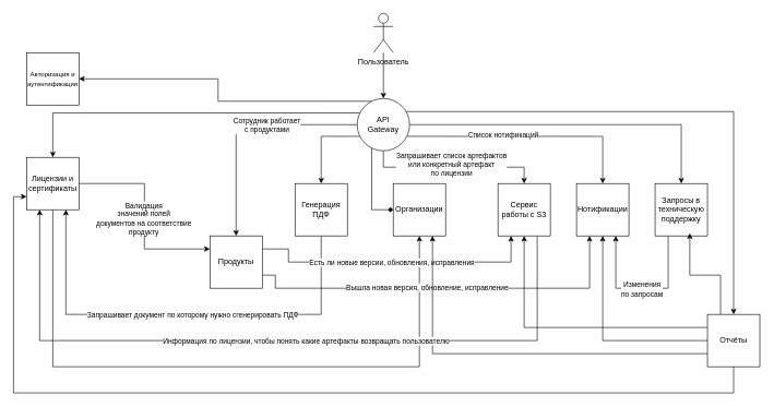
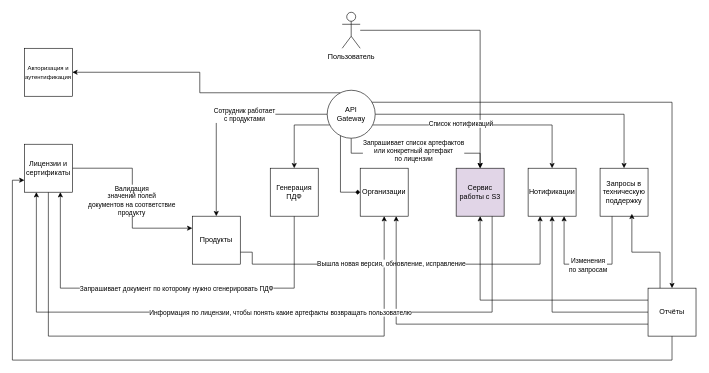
- <mxCell id="28" style="edgeStyle=orthogonalEdgeStyle;rounded=0;orthogonalLoop=1;jettySize=auto;html=1;entryX=0.5;entryY=0;entryDx=0;entryDy=0;" parent="1" source="29" target="42" edge="1"><mxGeometry relative="1" as="geometry" /></mxCell>
+ <mxCell id="28" style="edgeStyle=orthogonalEdgeStyle;rounded=0;orthogonalLoop=1;jettySize=auto;html=1;" parent="1" source="29" target="26" edge="1"><mxGeometry relative="1" as="geometry" /></mxCell>
- <mxCell id="31" style="edgeStyle=orthogonalEdgeStyle;rounded=0;orthogonalLoop=1;jettySize=auto;html=1;entryX=0.5;entryY=0;entryDx=0;entryDy=0;exitX=0;exitY=0.25;exitDx=0;exitDy=0;" parent="1" source="42" target="5" edge="1"><mxGeometry relative="1" as="geometry"><mxPoint x="540" y="190" as="sourcePoint" /></mxGeometry></mxCell>
- <mxCell id="26" value="Сервис работы с S3" style="whiteSpace=wrap;html=1;aspect=fixed;" parent="1" vertex="1"><mxGeometry x="760" y="280" width="80" height="80" as="geometry" /></mxCell>
+ <mxCell id="26" value="Сервис работы с S3" style="whiteSpace=wrap;html=1;aspect=fixed;fillColor=#e1d5e7;" parent="1" vertex="1"><mxGeometry x="760" y="280" width="80" height="80" as="geometry" /></mxCell>
- <mxCell id="10" style="edgeStyle=orthogonalEdgeStyle;rounded=0;orthogonalLoop=1;jettySize=auto;html=1;entryX=0.25;entryY=1;entryDx=0;entryDy=0;exitX=1;exitY=0.25;exitDx=0;exitDy=0;" parent="1" source="14" target="26" edge="1"><mxGeometry relative="1" as="geometry"><Array as="points"><mxPoint x="440" y="380" /><mxPoint x="440" y="400" /><mxPoint x="780" y="400" /></Array></mxGeometry></mxCell>
- <mxCell id="11" value="Есть ли новые версии, обновления, исправления" style="edgeLabel;html=1;align=center;verticalAlign=middle;resizable=0;points=[];" parent="10" vertex="1" connectable="0"><mxGeometry x="-0.068" y="-3" relative="1" as="geometry"><mxPoint x="12" y="-3" as="offset" /></mxGeometry></mxCell>
